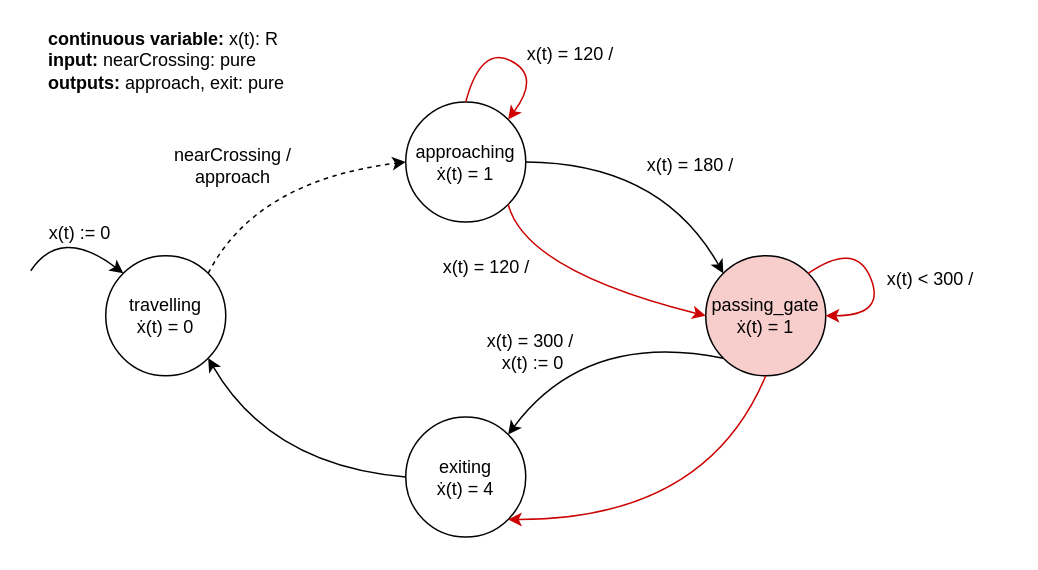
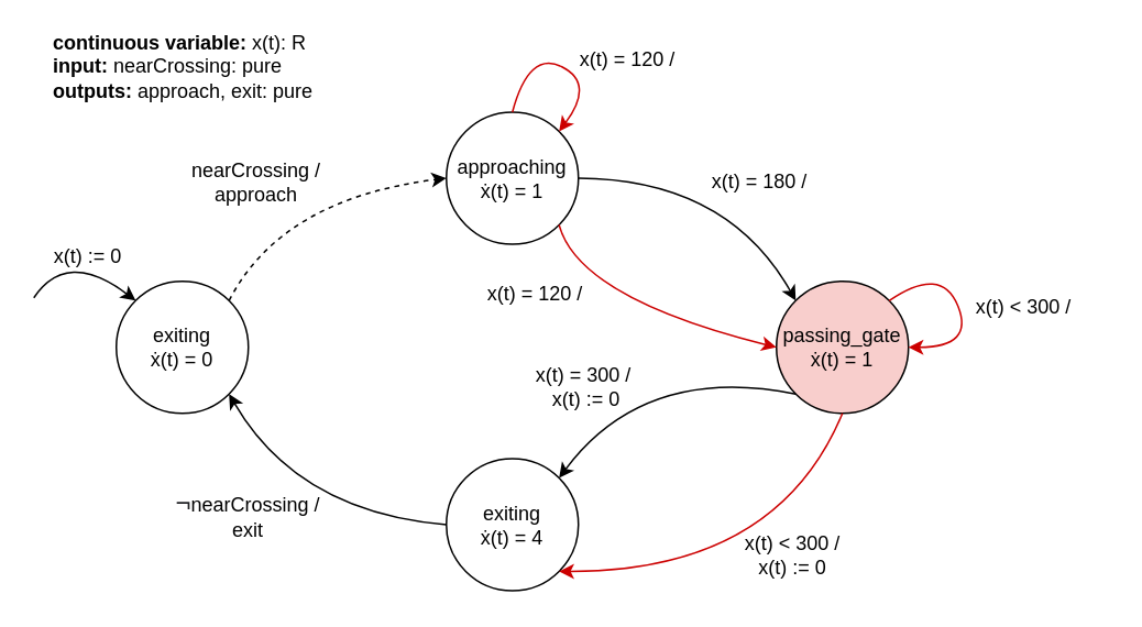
- <mxCell id="7" value="travelling&lt;br&gt;ẋ(t) = 0" style="ellipse;whiteSpace=wrap;html=1;aspect=fixed;" parent="1" vertex="1"><mxGeometry x="70" y="170" width="80" height="80" as="geometry" /></mxCell>
+ <mxCell id="7" value="exiting&lt;br&gt;ẋ(t) = 0" style="ellipse;whiteSpace=wrap;html=1;aspect=fixed;" parent="1" vertex="1"><mxGeometry x="70" y="170" width="80" height="80" as="geometry" /></mxCell>
+ <mxCell id="6" value="&lt;span style=&quot;color: rgb(32 , 33 , 36) ; font-family: &amp;#34;arial&amp;#34; , sans-serif ; font-size: 16px ; text-align: left ; background-color: rgb(255 , 255 , 255)&quot;&gt;¬&lt;/span&gt;&lt;span style=&quot;text-align: left&quot;&gt;nearCrossing / exit&lt;br&gt;&lt;/span&gt;" style="text;html=1;strokeColor=none;fillColor=none;align=center;verticalAlign=middle;whiteSpace=wrap;rounded=0;" parent="1" vertex="1"><mxGeometry x="100" y="286.25" width="100" height="48.75" as="geometry" /></mxCell>
+ <mxCell id="20" value="x(t) &amp;lt; 300 /&lt;br&gt;x(t) := 0" style="text;html=1;strokeColor=none;fillColor=none;align=center;verticalAlign=middle;whiteSpace=wrap;rounded=0;" parent="1" vertex="1"><mxGeometry x="430" y="320" width="100" height="32.5" as="geometry" /></mxCell>
